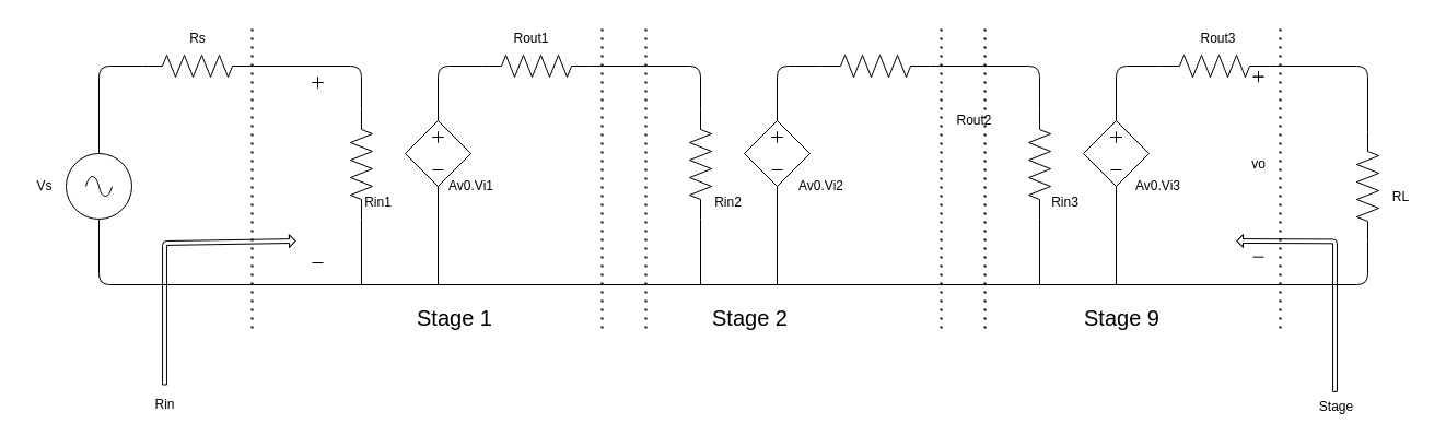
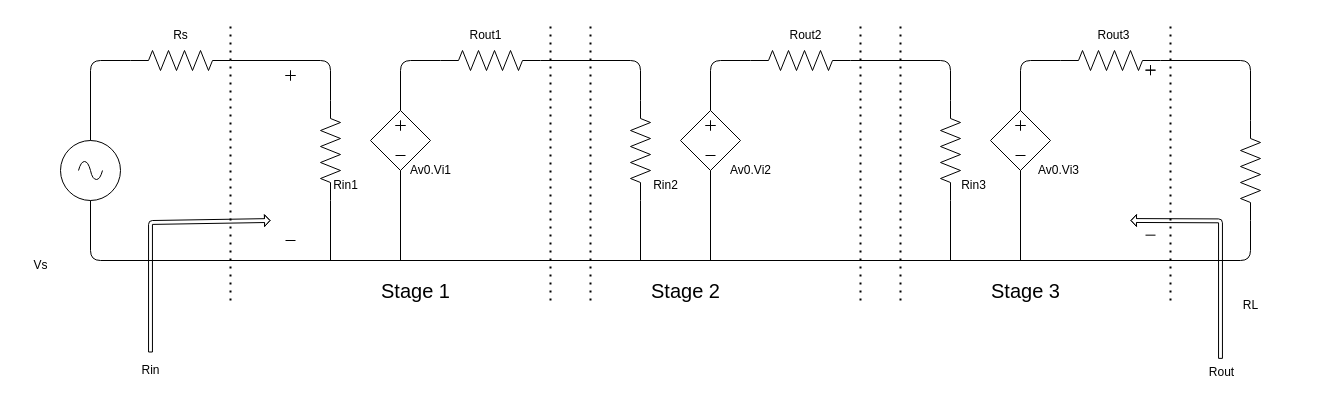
- <mxCell id="57" value="Rout2" style="text;html=1;align=center;verticalAlign=middle;resizable=0;points=[];autosize=1;strokeColor=none;fillColor=none;" parent="1" vertex="1"><mxGeometry x="860" y="95" width="60" height="30" as="geometry" /></mxCell>
+ <mxCell id="57" value="Rout2" style="text;html=1;align=center;verticalAlign=middle;resizable=0;points=[];autosize=1;strokeColor=none;fillColor=none;" parent="1" vertex="1"><mxGeometry x="775" y="20" width="60" height="30" as="geometry" /></mxCell>
- <mxCell id="61" value="vo" style="text;html=1;align=center;verticalAlign=middle;resizable=0;points=[];autosize=1;strokeColor=none;fillColor=none;" parent="1" vertex="1"><mxGeometry x="1130" y="134.66" width="40" height="30" as="geometry" /></mxCell>
- <mxCell id="6" value="Vs" style="text;html=1;align=center;verticalAlign=middle;resizable=0;points=[];autosize=1;strokeColor=none;fillColor=none;" parent="1" vertex="1"><mxGeometry x="20" y="155" width="40" height="30" as="geometry" /></mxCell>
+ <mxCell id="6" value="Vs" style="text;html=1;align=center;verticalAlign=middle;resizable=0;points=[];autosize=1;strokeColor=none;fillColor=none;" parent="1" vertex="1"><mxGeometry x="20" y="250" width="40" height="30" as="geometry" /></mxCell>
- <mxCell id="63" value="RL" style="text;html=1;align=center;verticalAlign=middle;resizable=0;points=[];autosize=1;strokeColor=none;fillColor=none;" parent="1" vertex="1"><mxGeometry x="1260" y="164.66" width="40" height="30" as="geometry" /></mxCell>
+ <mxCell id="63" value="RL" style="text;html=1;align=center;verticalAlign=middle;resizable=0;points=[];autosize=1;strokeColor=none;fillColor=none;" parent="1" vertex="1"><mxGeometry x="1230" y="289.66" width="40" height="30" as="geometry" /></mxCell>
- <mxCell id="50" value="&lt;font style=&quot;font-size: 20px;&quot;&gt;Stage 9&lt;/font&gt;" style="text;html=1;align=center;verticalAlign=middle;resizable=0;points=[];autosize=1;strokeColor=none;fillColor=none;" parent="1" vertex="1"><mxGeometry x="980" y="270" width="90" height="40" as="geometry" /></mxCell>
+ <mxCell id="50" value="&lt;font style=&quot;font-size: 20px;&quot;&gt;Stage 3&lt;/font&gt;" style="text;html=1;align=center;verticalAlign=middle;resizable=0;points=[];autosize=1;strokeColor=none;fillColor=none;" parent="1" vertex="1"><mxGeometry x="980" y="270" width="90" height="40" as="geometry" /></mxCell>
- <mxCell id="67" value="Stage" style="text;html=1;align=center;verticalAlign=middle;resizable=0;points=[];autosize=1;strokeColor=none;fillColor=none;" vertex="1" parent="1"><mxGeometry x="1196" y="357" width="50" height="30" as="geometry" /></mxCell>
+ <mxCell id="67" value="Rout" style="text;html=1;align=center;verticalAlign=middle;resizable=0;points=[];autosize=1;strokeColor=none;fillColor=none;" vertex="1" parent="1"><mxGeometry x="1196" y="357" width="50" height="30" as="geometry" /></mxCell>
